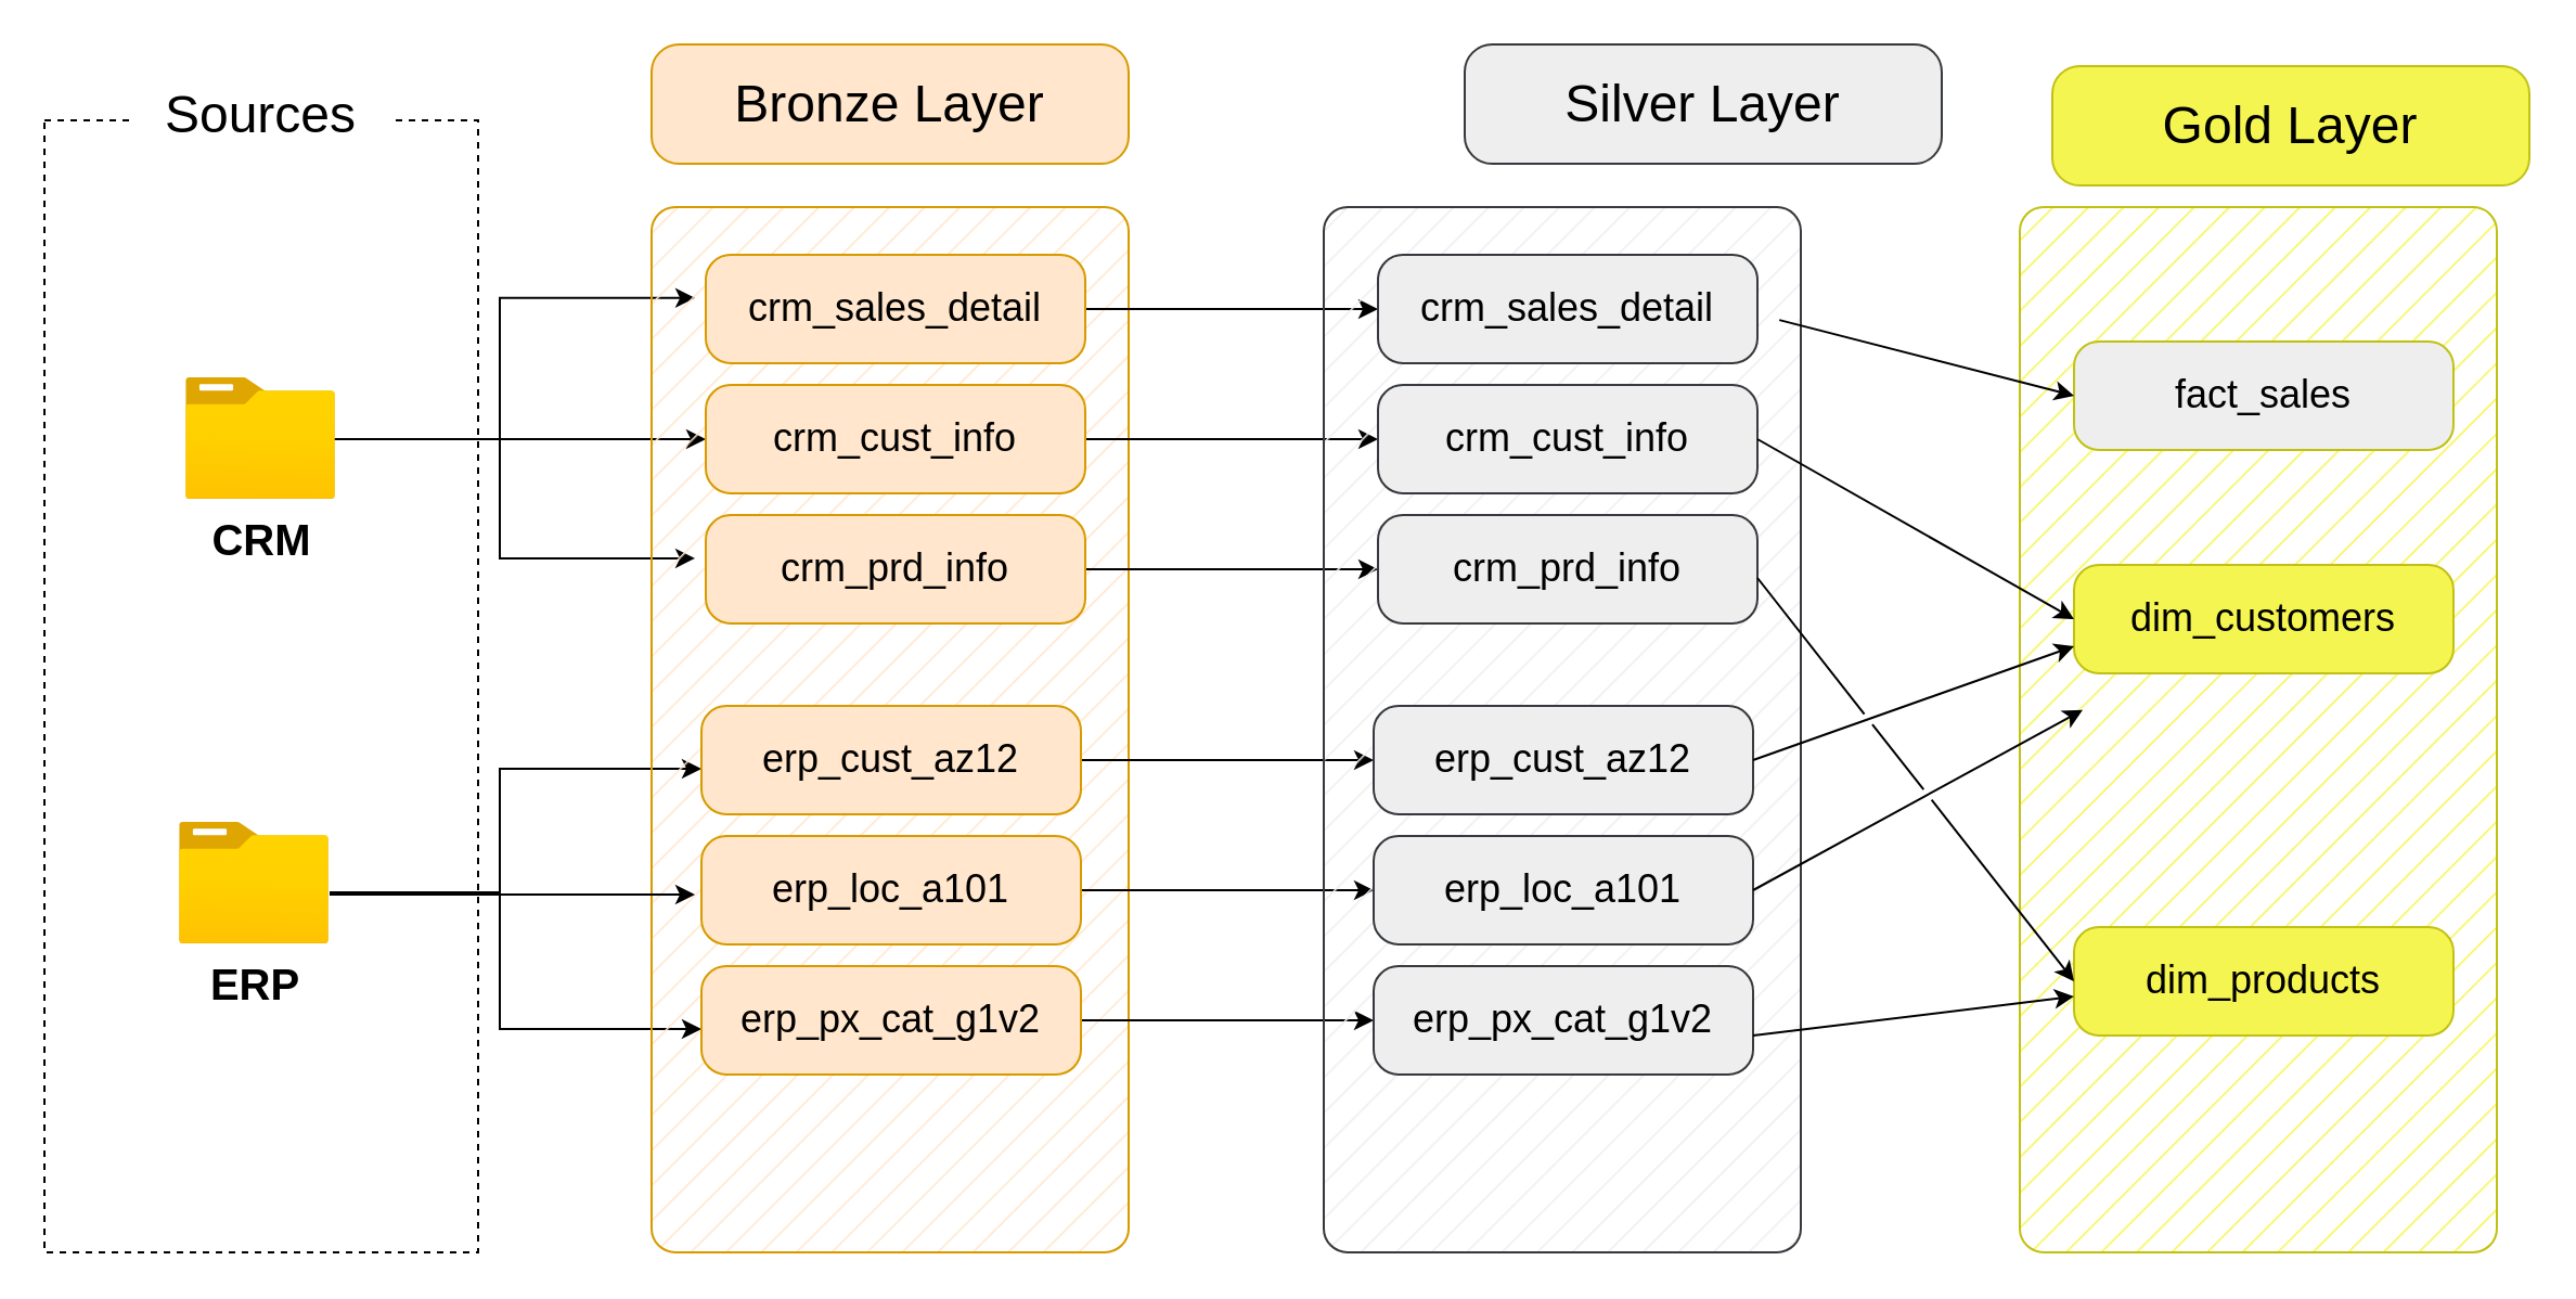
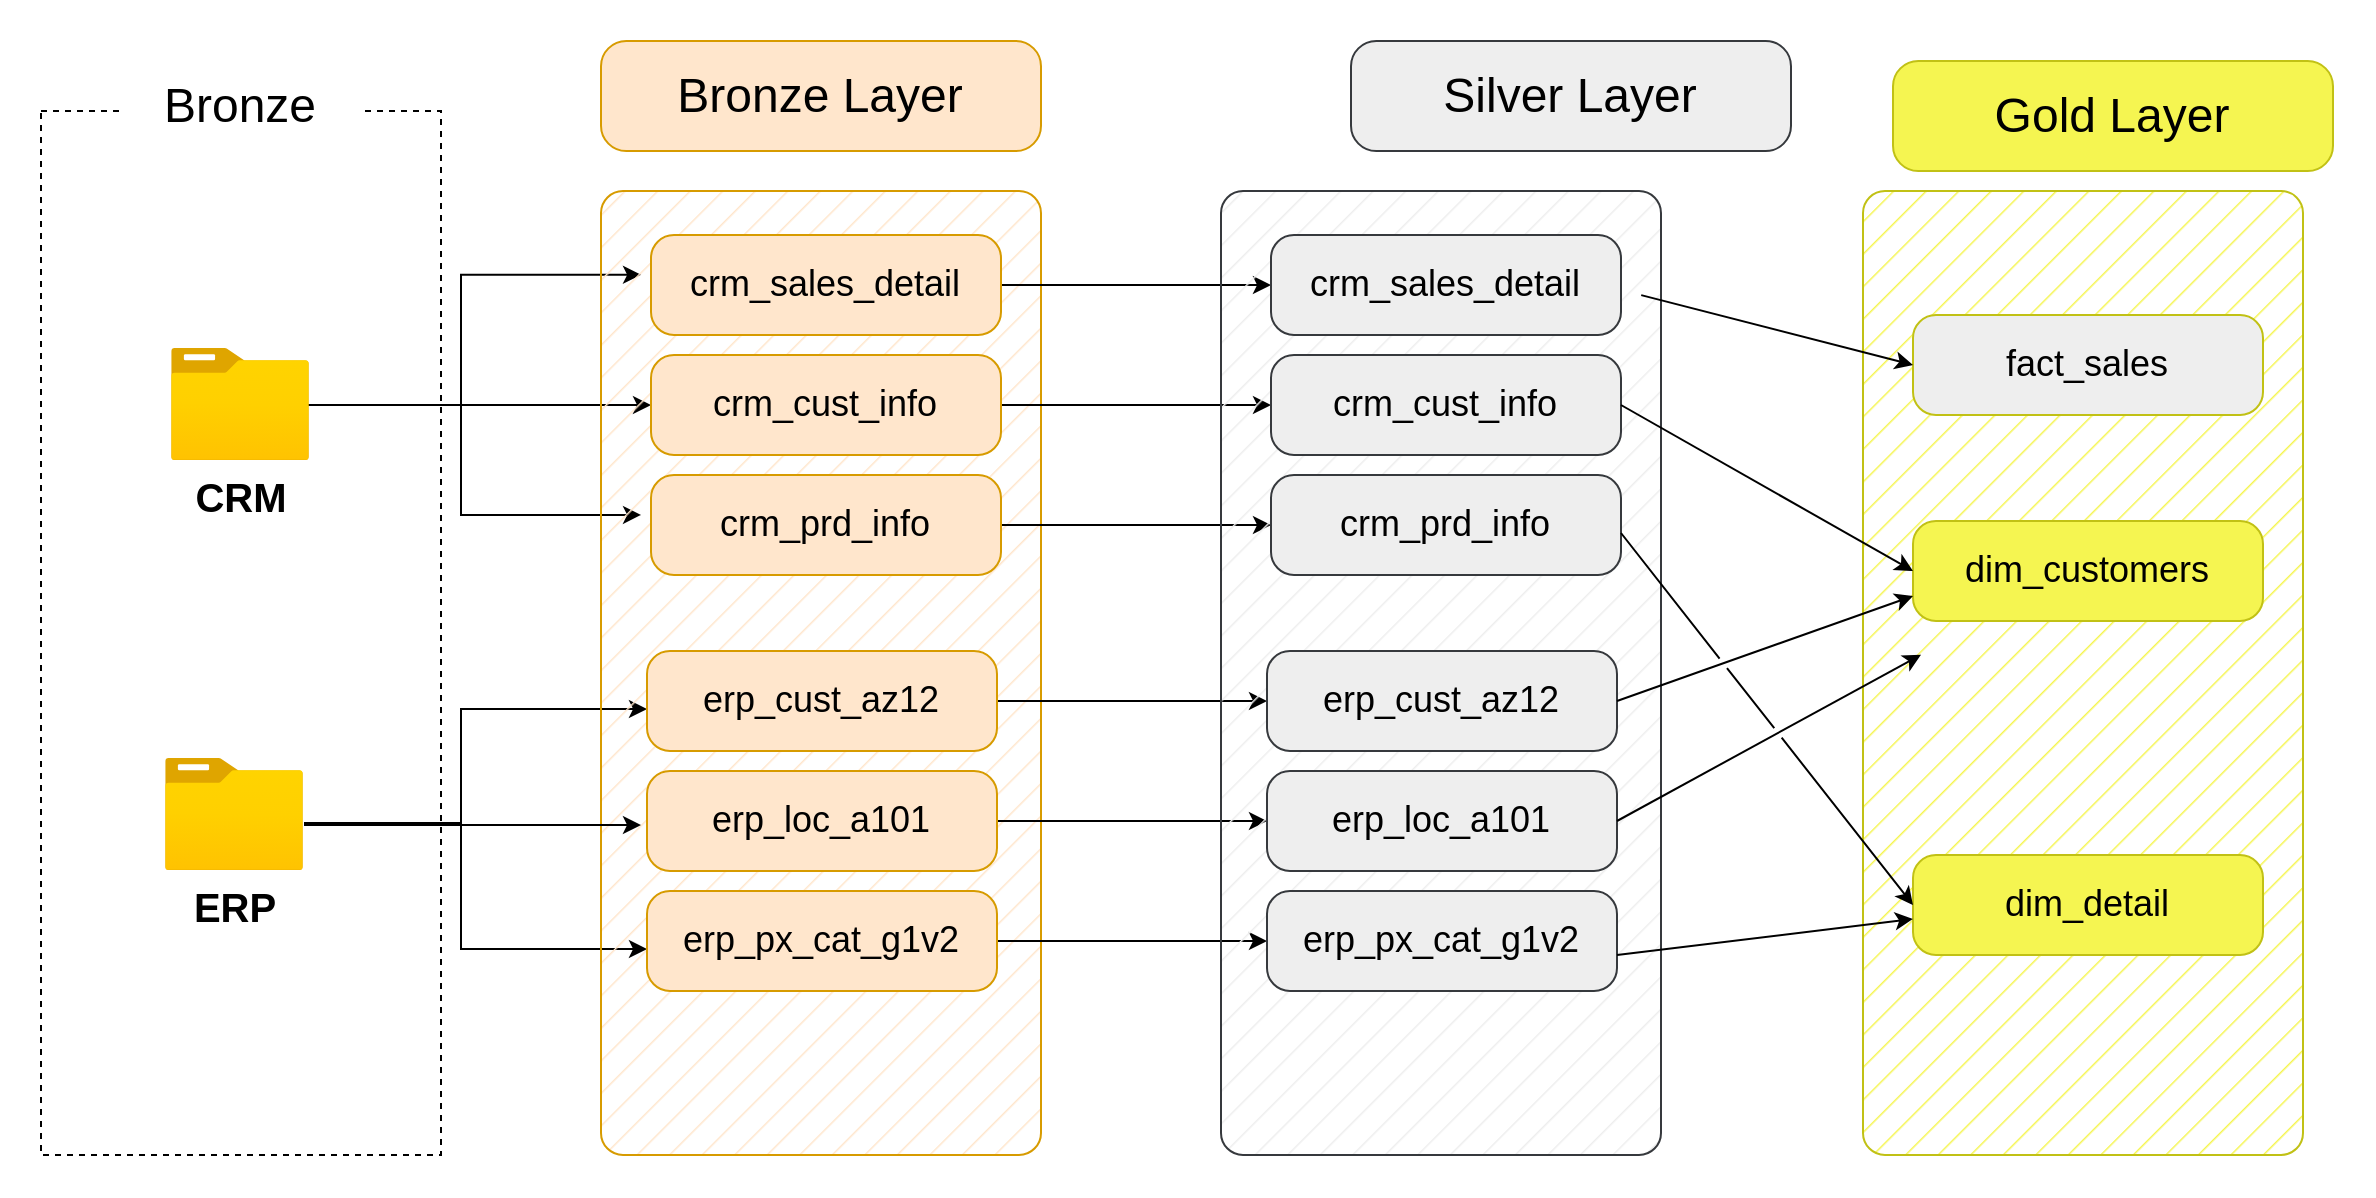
- <mxCell id="5" value="&lt;font style=&quot;font-size: 24px;&quot;&gt;Sources&lt;/font&gt;" style="rounded=1;whiteSpace=wrap;html=1;strokeColor=none;" parent="1" vertex="1"><mxGeometry x="60" y="32" width="120" height="42" as="geometry" /></mxCell>
+ <mxCell id="5" value="&lt;font style=&quot;font-size: 24px;&quot;&gt;Bronze&lt;/font&gt;" style="rounded=1;whiteSpace=wrap;html=1;strokeColor=none;" parent="1" vertex="1"><mxGeometry x="60" y="32" width="120" height="42" as="geometry" /></mxCell>
- <mxCell id="38" value="&lt;font style=&quot;font-size: 18px;&quot;&gt;dim_products&lt;/font&gt;" style="rounded=1;whiteSpace=wrap;html=1;fillColor=#f5f551;strokeColor=#c1c115;fillStyle=auto;arcSize=23;" parent="1" vertex="1"><mxGeometry x="956" y="427" width="175" height="50" as="geometry" /></mxCell>
+ <mxCell id="38" value="&lt;font style=&quot;font-size: 18px;&quot;&gt;dim_detail&lt;/font&gt;" style="rounded=1;whiteSpace=wrap;html=1;fillColor=#f5f551;strokeColor=#c1c115;fillStyle=auto;arcSize=23;" parent="1" vertex="1"><mxGeometry x="956" y="427" width="175" height="50" as="geometry" /></mxCell>
